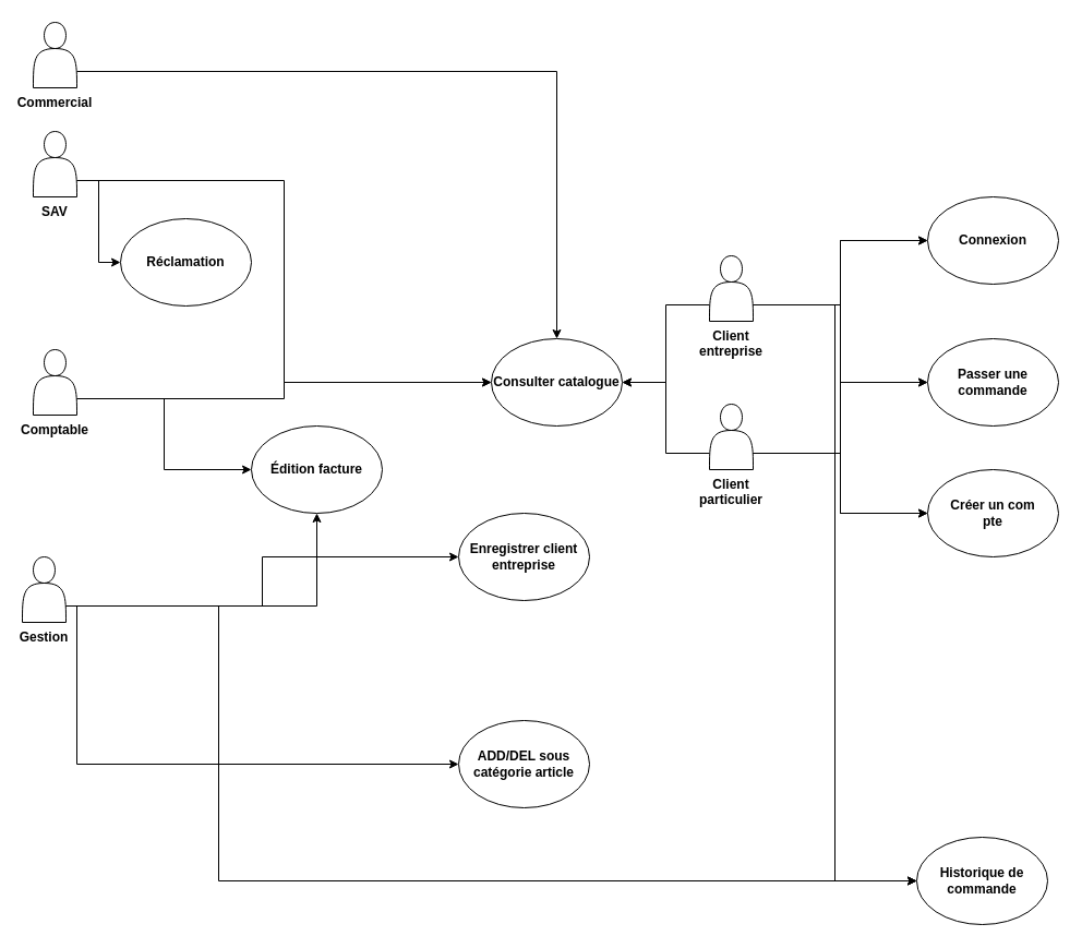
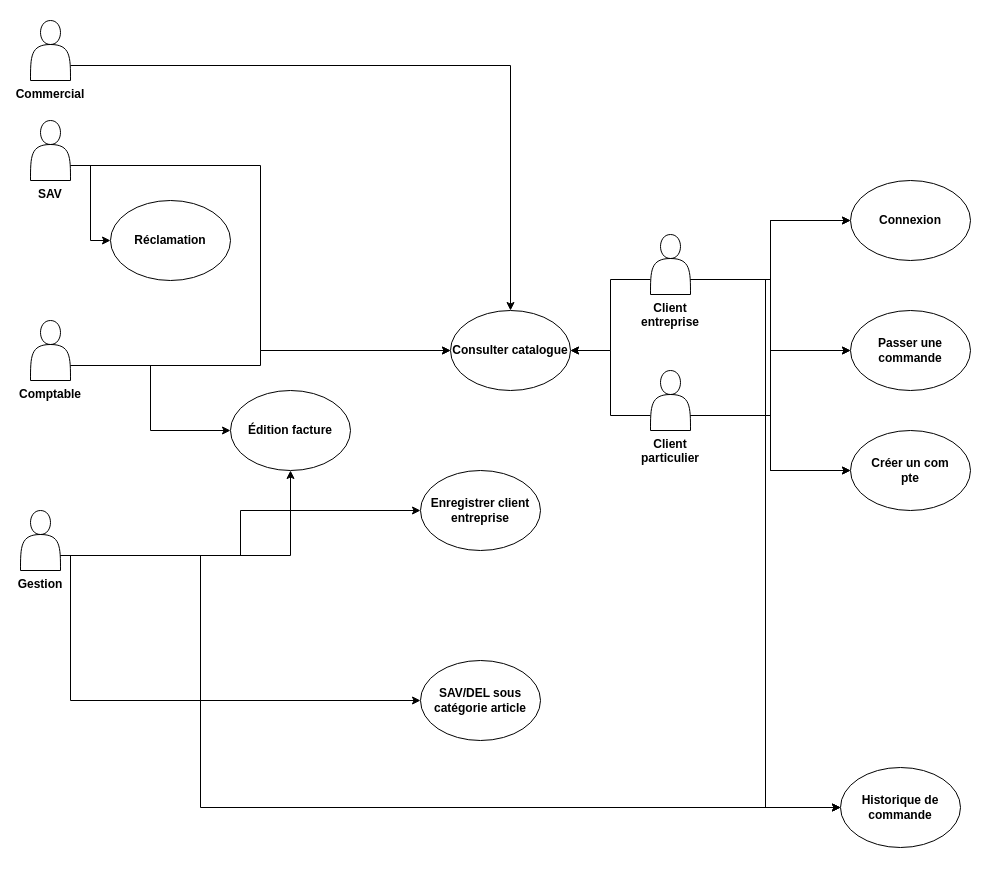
- <mxCell id="20" value="&lt;b&gt;ADD/DEL sous catégorie article&lt;br&gt;&lt;/b&gt;" style="ellipse;whiteSpace=wrap;html=1;" vertex="1" parent="1"><mxGeometry x="420" y="660" width="120" height="80" as="geometry" /></mxCell>
+ <mxCell id="20" value="&lt;b&gt;SAV/DEL sous catégorie article&lt;br&gt;&lt;/b&gt;" style="ellipse;whiteSpace=wrap;html=1;" vertex="1" parent="1"><mxGeometry x="420" y="660" width="120" height="80" as="geometry" /></mxCell>
